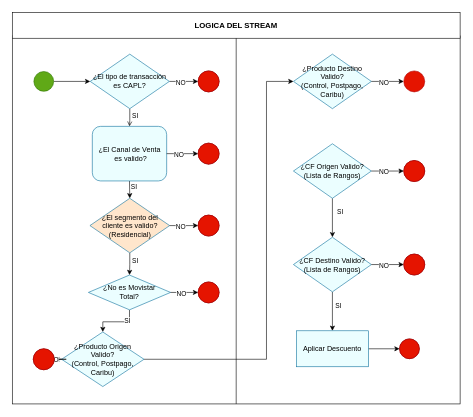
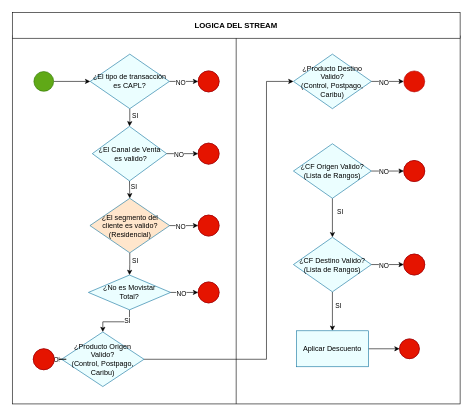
- <mxCell id="6" style="edgeStyle=orthogonalEdgeStyle;rounded=0;orthogonalLoop=1;jettySize=auto;html=1;exitX=0.5;exitY=1;exitDx=0;exitDy=0;endArrow=open;" parent="1" source="10" target="13" edge="1"><mxGeometry relative="1" as="geometry" /></mxCell>
+ <mxCell id="6" style="edgeStyle=orthogonalEdgeStyle;rounded=0;orthogonalLoop=1;jettySize=auto;html=1;exitX=0.5;exitY=1;exitDx=0;exitDy=0;" parent="1" source="10" target="13" edge="1"><mxGeometry relative="1" as="geometry" /></mxCell>
- <mxCell id="13" value="¿El Canal de Venta&lt;br&gt;&amp;nbsp;es valido?" style="whiteSpace=wrap;html=1;fillColor=#EBFEFF;strokeColor=#10739e;rounded=1;" parent="1" vertex="1"><mxGeometry x="153.5" y="210" width="124" height="91" as="geometry" /></mxCell>
+ <mxCell id="13" value="¿El Canal de Venta&lt;br&gt;&amp;nbsp;es valido?" style="rhombus;whiteSpace=wrap;html=1;fillColor=#EBFEFF;strokeColor=#10739e;" parent="1" vertex="1"><mxGeometry x="153.5" y="210" width="124" height="91" as="geometry" /></mxCell>
